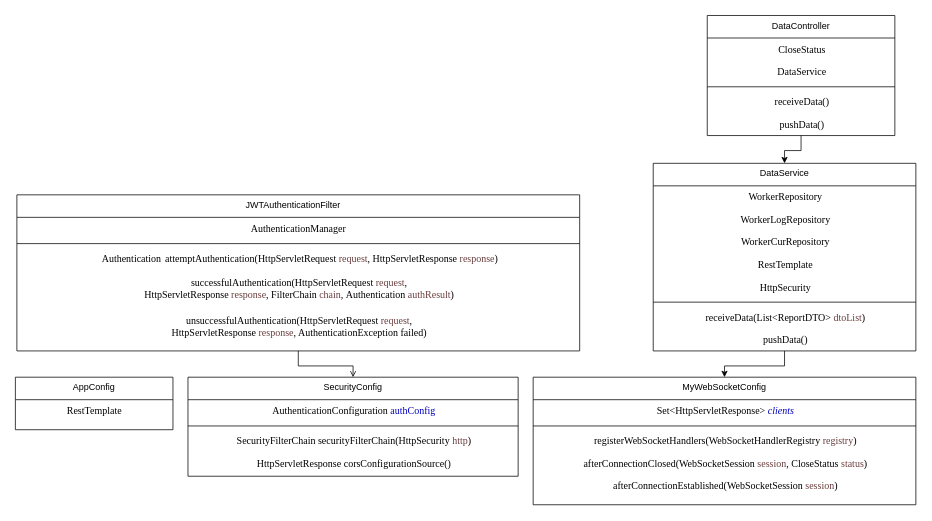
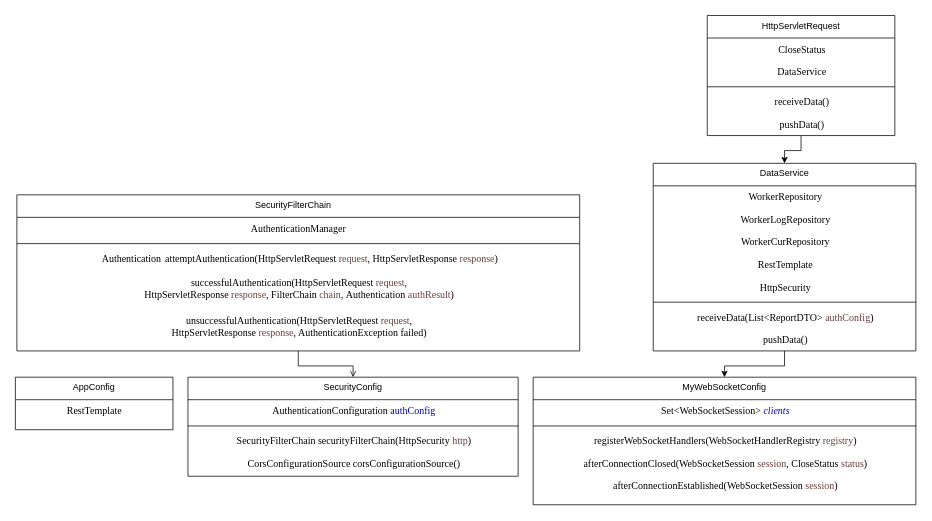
- <mxCell id="17" value="DataController" style="swimlane;fontStyle=0;align=center;verticalAlign=top;childLayout=stackLayout;horizontal=1;startSize=30;horizontalStack=0;resizeParent=1;resizeLast=0;collapsible=1;marginBottom=0;rounded=0;shadow=0;strokeWidth=1;" vertex="1" parent="1"><mxGeometry x="942" y="20" width="250" height="160" as="geometry"><mxRectangle x="550" y="140" width="160" height="26" as="alternateBounds" /></mxGeometry></mxCell>
+ <mxCell id="17" value="HttpServletRequest" style="swimlane;fontStyle=0;align=center;verticalAlign=top;childLayout=stackLayout;horizontal=1;startSize=30;horizontalStack=0;resizeParent=1;resizeLast=0;collapsible=1;marginBottom=0;rounded=0;shadow=0;strokeWidth=1;" vertex="1" parent="1"><mxGeometry x="942" y="20" width="250" height="160" as="geometry"><mxRectangle x="550" y="140" width="160" height="26" as="alternateBounds" /></mxGeometry></mxCell>
- <mxCell id="33" value="JWTAuthenticationFilter    " style="swimlane;fontStyle=0;align=center;verticalAlign=top;childLayout=stackLayout;horizontal=1;startSize=30;horizontalStack=0;resizeParent=1;resizeLast=0;collapsible=1;marginBottom=0;rounded=0;shadow=0;strokeWidth=1;" vertex="1" parent="1"><mxGeometry x="22" y="259" width="750" height="208" as="geometry"><mxRectangle x="550" y="140" width="160" height="26" as="alternateBounds" /></mxGeometry></mxCell>
+ <mxCell id="33" value="SecurityFilterChain    " style="swimlane;fontStyle=0;align=center;verticalAlign=top;childLayout=stackLayout;horizontal=1;startSize=30;horizontalStack=0;resizeParent=1;resizeLast=0;collapsible=1;marginBottom=0;rounded=0;shadow=0;strokeWidth=1;" vertex="1" parent="1"><mxGeometry x="22" y="259" width="750" height="208" as="geometry"><mxRectangle x="550" y="140" width="160" height="26" as="alternateBounds" /></mxGeometry></mxCell>
- <mxCell id="15" value="&lt;span style=&quot;background-color:#ffffff;padding:0px 0px 0px 2px;&quot;&gt;&lt;span style=&quot;font-family: Consolas; font-size: 10pt; white-space-collapse: preserve;&quot;&gt;receiveData(List&amp;lt;ReportDTO&amp;gt; &lt;span style=&quot;color:#6a3e3e;&quot;&gt;dtoList&lt;/span&gt;)&lt;/span&gt;&lt;/span&gt;" style="text;html=1;align=center;verticalAlign=middle;resizable=0;points=[];autosize=1;strokeColor=none;fillColor=none;" vertex="1" parent="8"><mxGeometry y="190" width="350" height="30" as="geometry" /></mxCell>
+ <mxCell id="15" value="&lt;span style=&quot;background-color:#ffffff;padding:0px 0px 0px 2px;&quot;&gt;&lt;span style=&quot;font-family: Consolas; font-size: 10pt; white-space-collapse: preserve;&quot;&gt;receiveData(List&amp;lt;ReportDTO&amp;gt; &lt;span style=&quot;color:#6a3e3e;&quot;&gt;authConfig&lt;/span&gt;)&lt;/span&gt;&lt;/span&gt;" style="text;html=1;align=center;verticalAlign=middle;resizable=0;points=[];autosize=1;strokeColor=none;fillColor=none;" vertex="1" parent="8"><mxGeometry y="190" width="350" height="30" as="geometry" /></mxCell>
- <mxCell id="3" value="&lt;span style=&quot;background-color:#ffffff;padding:0px 0px 0px 2px;&quot;&gt;&lt;span style=&quot;font-family: Consolas; font-size: 10pt; white-space-collapse: preserve;&quot;&gt;Set&amp;lt;HttpServletResponse&amp;gt; &lt;span style=&quot;color:#0000c0;font-style:italic;&quot;&gt;clients&lt;/span&gt;&lt;/span&gt;&lt;/span&gt;" style="text;html=1;align=center;verticalAlign=middle;resizable=0;points=[];autosize=1;strokeColor=none;fillColor=none;" vertex="1" parent="2"><mxGeometry y="30" width="510" height="30" as="geometry" /></mxCell>
+ <mxCell id="3" value="&lt;span style=&quot;background-color:#ffffff;padding:0px 0px 0px 2px;&quot;&gt;&lt;span style=&quot;font-family: Consolas; font-size: 10pt; white-space-collapse: preserve;&quot;&gt;Set&amp;lt;WebSocketSession&amp;gt; &lt;span style=&quot;color:#0000c0;font-style:italic;&quot;&gt;clients&lt;/span&gt;&lt;/span&gt;&lt;/span&gt;" style="text;html=1;align=center;verticalAlign=middle;resizable=0;points=[];autosize=1;strokeColor=none;fillColor=none;" vertex="1" parent="2"><mxGeometry y="30" width="510" height="30" as="geometry" /></mxCell>
- <mxCell id="29" value="&lt;span style=&quot;background-color:#ffffff;padding:0px 0px 0px 2px;&quot;&gt;&lt;span style=&quot;font-family: Consolas; font-size: 10pt; white-space-collapse: preserve;&quot;&gt;HttpServletResponse corsConfigurationSource()&lt;/span&gt;&lt;/span&gt;" style="text;html=1;align=center;verticalAlign=middle;resizable=0;points=[];autosize=1;strokeColor=none;fillColor=none;" vertex="1" parent="25"><mxGeometry y="100" width="440" height="30" as="geometry" /></mxCell>
+ <mxCell id="29" value="&lt;span style=&quot;background-color:#ffffff;padding:0px 0px 0px 2px;&quot;&gt;&lt;span style=&quot;font-family: Consolas; font-size: 10pt; white-space-collapse: preserve;&quot;&gt;CorsConfigurationSource corsConfigurationSource()&lt;/span&gt;&lt;/span&gt;" style="text;html=1;align=center;verticalAlign=middle;resizable=0;points=[];autosize=1;strokeColor=none;fillColor=none;" vertex="1" parent="25"><mxGeometry y="100" width="440" height="30" as="geometry" /></mxCell>
